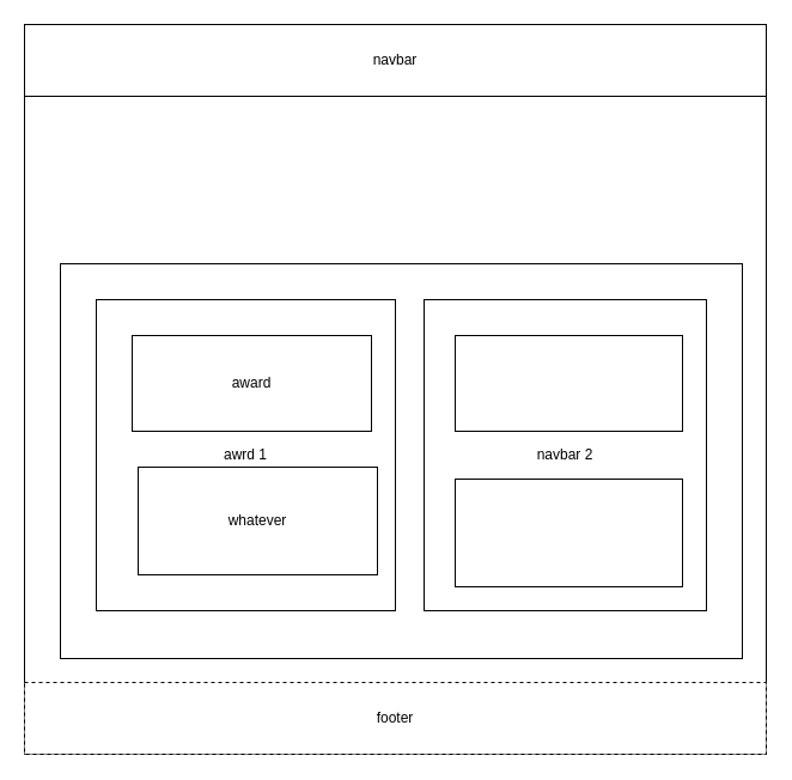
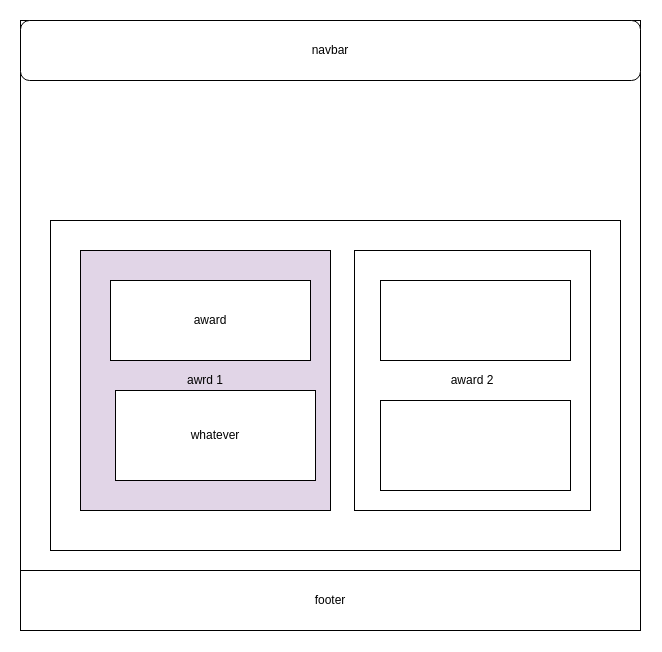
- <mxCell id="3" value="navbar" style="rounded=0;whiteSpace=wrap;html=1;" vertex="1" parent="1"><mxGeometry x="20" y="20" width="620" height="60" as="geometry" /></mxCell>
+ <mxCell id="3" value="navbar" style="whiteSpace=wrap;html=1;rounded=1;" vertex="1" parent="1"><mxGeometry x="20" y="20" width="620" height="60" as="geometry" /></mxCell>
- <mxCell id="6" value="awrd 1" style="rounded=0;whiteSpace=wrap;html=1;" vertex="1" parent="1"><mxGeometry x="80" y="250" width="250" height="260" as="geometry" /></mxCell>
+ <mxCell id="6" value="awrd 1" style="rounded=0;whiteSpace=wrap;html=1;fillColor=#e1d5e7;" vertex="1" parent="1"><mxGeometry x="80" y="250" width="250" height="260" as="geometry" /></mxCell>
- <mxCell id="7" value="navbar 2" style="rounded=0;whiteSpace=wrap;html=1;" vertex="1" parent="1"><mxGeometry x="354" y="250" width="236" height="260" as="geometry" /></mxCell>
+ <mxCell id="7" value="award 2" style="rounded=0;whiteSpace=wrap;html=1;" vertex="1" parent="1"><mxGeometry x="354" y="250" width="236" height="260" as="geometry" /></mxCell>
- <mxCell id="4" value="footer" style="rounded=0;whiteSpace=wrap;html=1;dashed=1;" vertex="1" parent="1"><mxGeometry x="20" y="570" width="620" height="60" as="geometry" /></mxCell>
+ <mxCell id="4" value="footer" style="rounded=0;whiteSpace=wrap;html=1;" vertex="1" parent="1"><mxGeometry x="20" y="570" width="620" height="60" as="geometry" /></mxCell>
